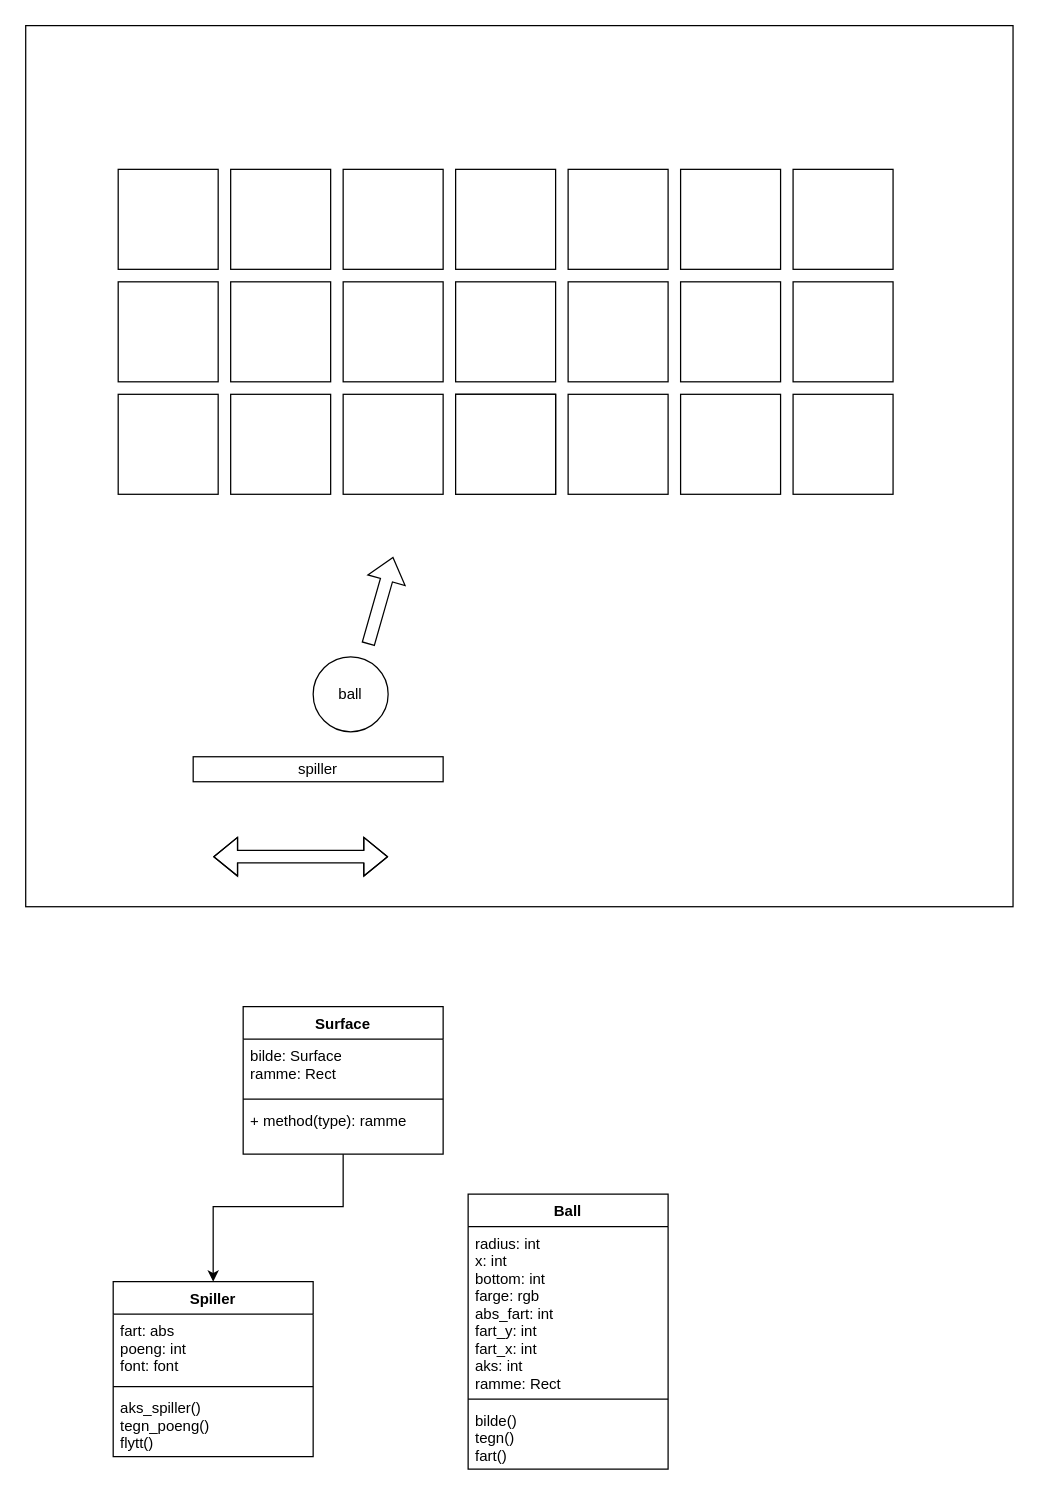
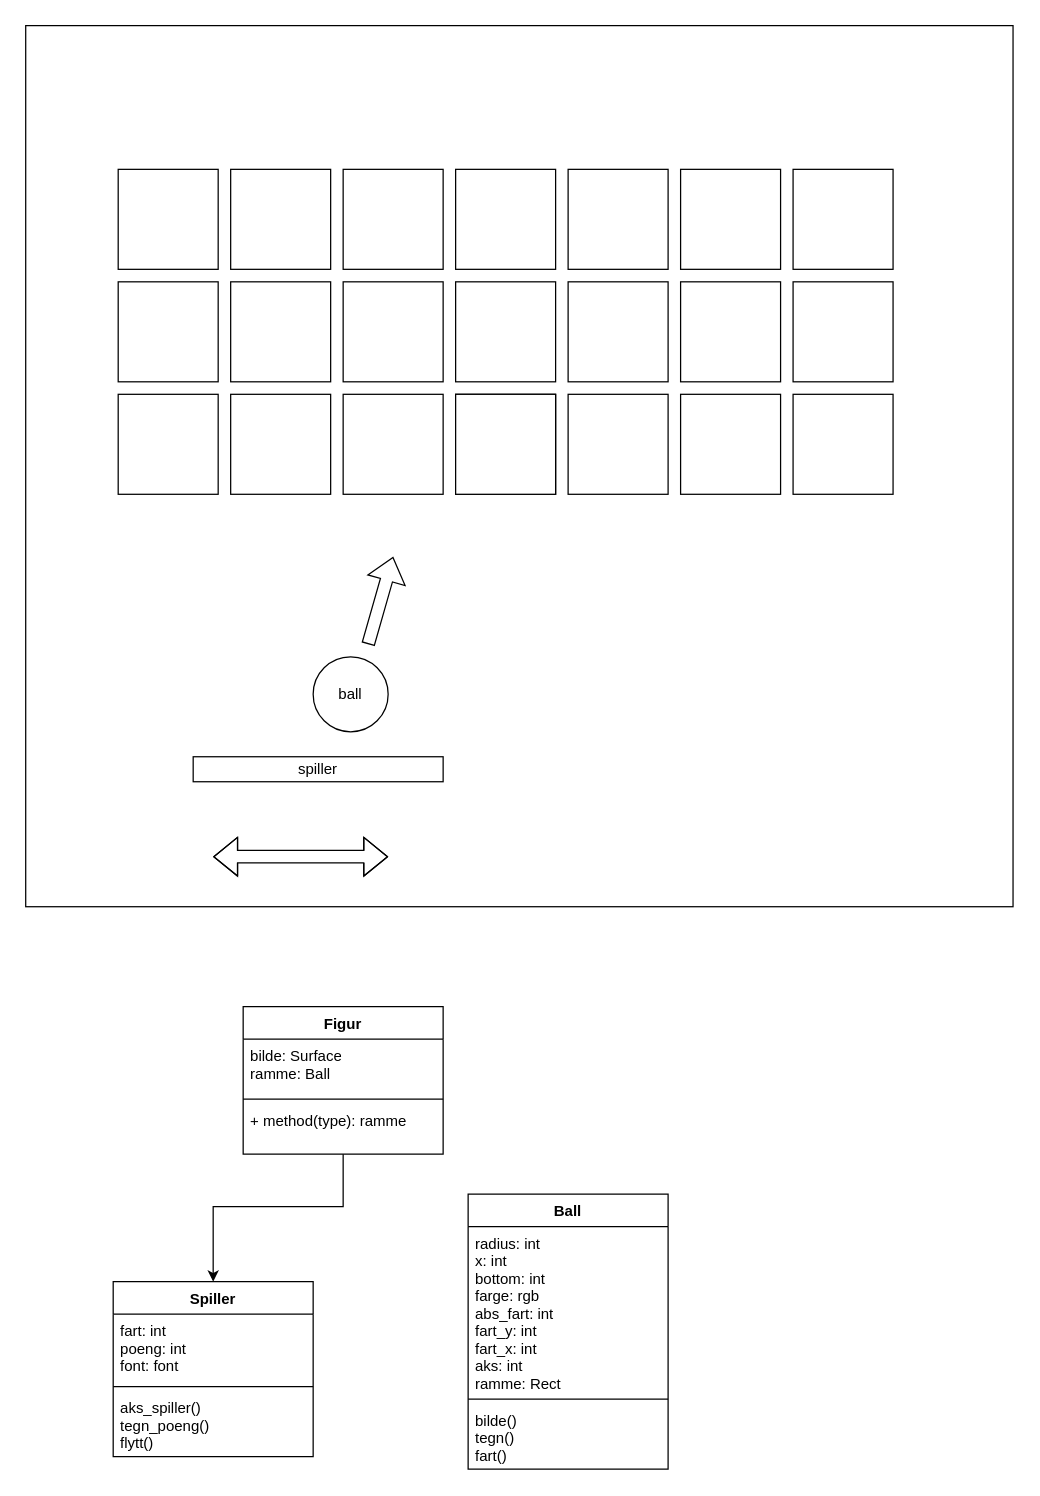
- <mxCell id="38" value="Surface" style="swimlane;fontStyle=1;align=center;verticalAlign=top;childLayout=stackLayout;horizontal=1;startSize=26;horizontalStack=0;resizeParent=1;resizeParentMax=0;resizeLast=0;collapsible=1;marginBottom=0;whiteSpace=wrap;html=1;" vertex="1" parent="1"><mxGeometry x="194" y="805" width="160" height="118" as="geometry" /></mxCell>
+ <mxCell id="38" value="Figur" style="swimlane;fontStyle=1;align=center;verticalAlign=top;childLayout=stackLayout;horizontal=1;startSize=26;horizontalStack=0;resizeParent=1;resizeParentMax=0;resizeLast=0;collapsible=1;marginBottom=0;whiteSpace=wrap;html=1;" vertex="1" parent="1"><mxGeometry x="194" y="805" width="160" height="118" as="geometry" /></mxCell>
- <mxCell id="39" value="bilde: Surface&lt;br&gt;ramme: Rect" style="text;strokeColor=none;fillColor=none;align=left;verticalAlign=top;spacingLeft=4;spacingRight=4;overflow=hidden;rotatable=0;points=[[0,0.5],[1,0.5]];portConstraint=eastwest;whiteSpace=wrap;html=1;" vertex="1" parent="38"><mxGeometry y="26" width="160" height="44" as="geometry" /></mxCell>
+ <mxCell id="39" value="bilde: Surface&lt;br&gt;ramme: Ball" style="text;strokeColor=none;fillColor=none;align=left;verticalAlign=top;spacingLeft=4;spacingRight=4;overflow=hidden;rotatable=0;points=[[0,0.5],[1,0.5]];portConstraint=eastwest;whiteSpace=wrap;html=1;" vertex="1" parent="38"><mxGeometry y="26" width="160" height="44" as="geometry" /></mxCell>
- <mxCell id="31" value="fart: abs&#10;poeng: int&#10;font: font" style="text;strokeColor=none;fillColor=none;align=left;verticalAlign=top;spacingLeft=4;spacingRight=4;overflow=hidden;rotatable=0;points=[[0,0.5],[1,0.5]];portConstraint=eastwest;" parent="30" vertex="1"><mxGeometry y="26" width="160" height="54" as="geometry" /></mxCell>
+ <mxCell id="31" value="fart: int&#10;poeng: int&#10;font: font" style="text;strokeColor=none;fillColor=none;align=left;verticalAlign=top;spacingLeft=4;spacingRight=4;overflow=hidden;rotatable=0;points=[[0,0.5],[1,0.5]];portConstraint=eastwest;" parent="30" vertex="1"><mxGeometry y="26" width="160" height="54" as="geometry" /></mxCell>
